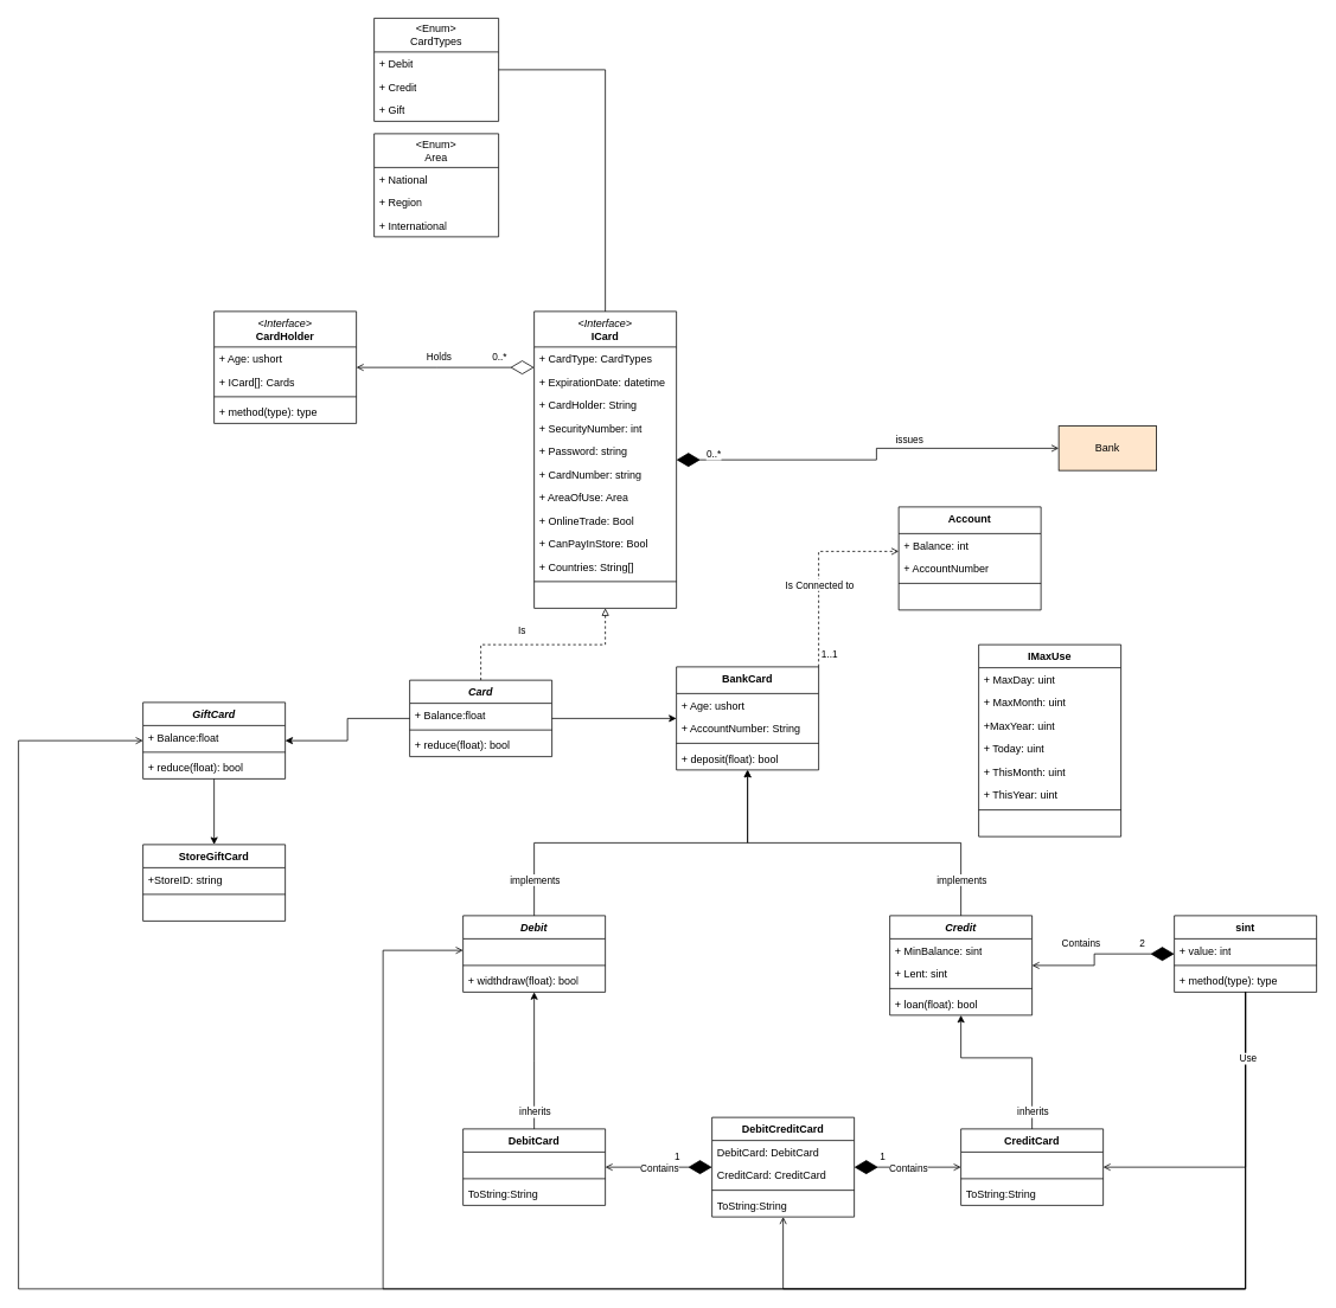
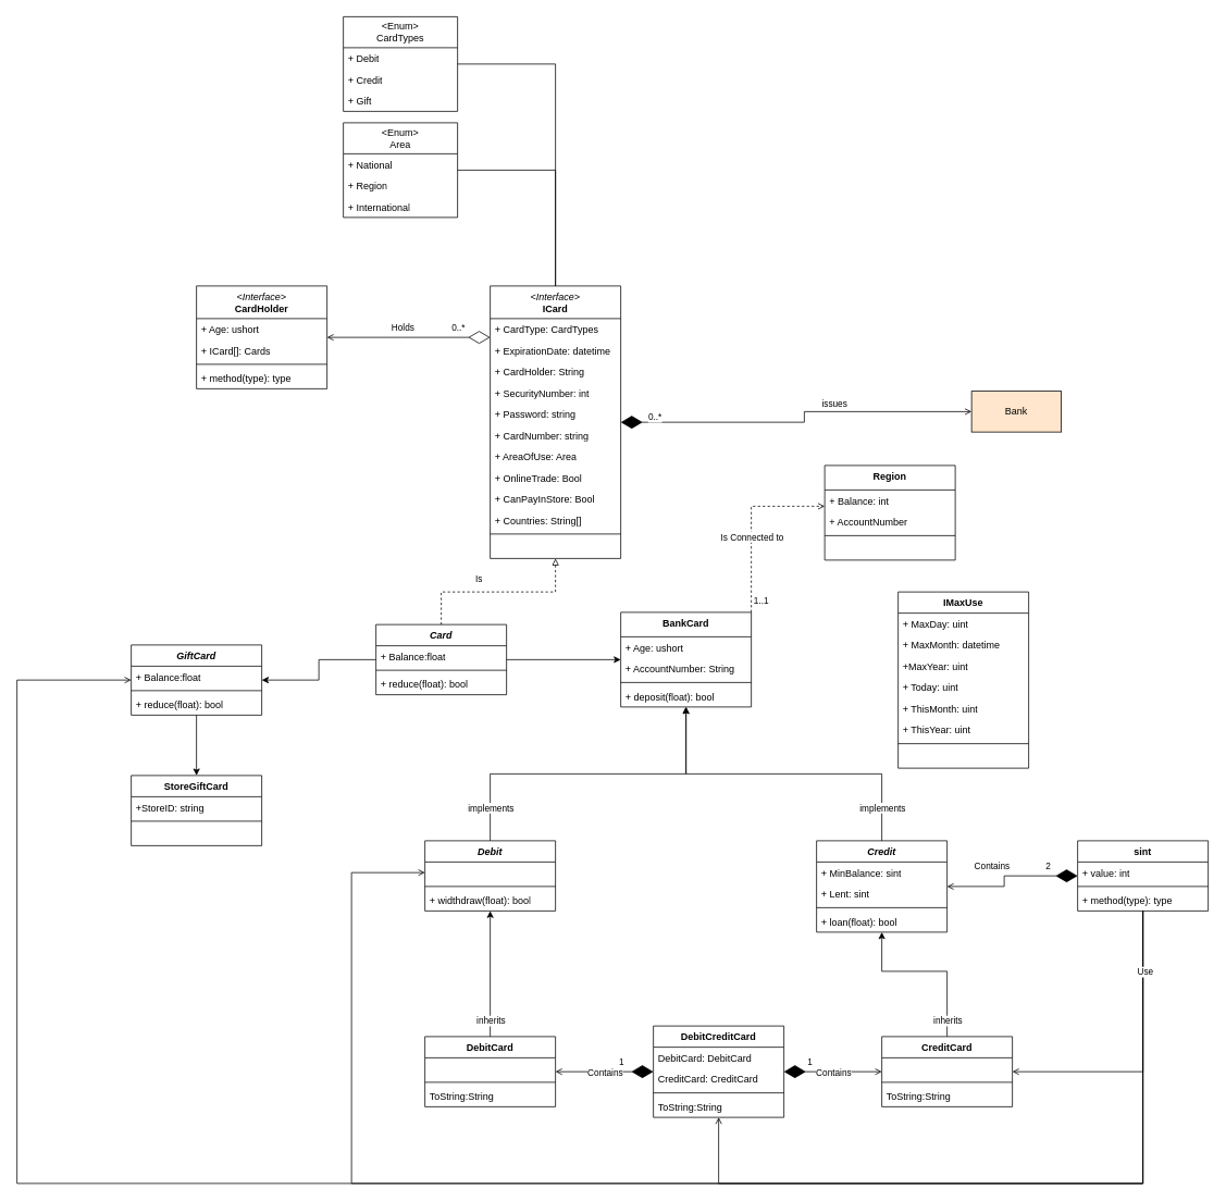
+ <mxCell id="42" style="edgeStyle=orthogonalEdgeStyle;rounded=0;orthogonalLoop=1;jettySize=auto;html=1;endArrow=none;endFill=0;" edge="1" parent="1" source="43" target="11"><mxGeometry relative="1" as="geometry" /></mxCell>
- <mxCell id="62" value="Account" style="swimlane;fontStyle=1;align=center;verticalAlign=top;childLayout=stackLayout;horizontal=1;startSize=30;horizontalStack=0;resizeParent=1;resizeParentMax=0;resizeLast=0;collapsible=1;marginBottom=0;whiteSpace=wrap;html=1;fillColor=default;" vertex="1" parent="1"><mxGeometry x="1010" y="570" width="160" height="116" as="geometry" /></mxCell>
+ <mxCell id="62" value="Region" style="swimlane;fontStyle=1;align=center;verticalAlign=top;childLayout=stackLayout;horizontal=1;startSize=30;horizontalStack=0;resizeParent=1;resizeParentMax=0;resizeLast=0;collapsible=1;marginBottom=0;whiteSpace=wrap;html=1;fillColor=default;" vertex="1" parent="1"><mxGeometry x="1010" y="570" width="160" height="116" as="geometry" /></mxCell>
- <mxCell id="105" value="+ MaxMonth: uint" style="text;strokeColor=none;fillColor=none;align=left;verticalAlign=top;spacingLeft=4;spacingRight=4;overflow=hidden;rotatable=0;points=[[0,0.5],[1,0.5]];portConstraint=eastwest;whiteSpace=wrap;html=1;" vertex="1" parent="103"><mxGeometry y="52" width="160" height="26" as="geometry" /></mxCell>
+ <mxCell id="105" value="+ MaxMonth: datetime" style="text;strokeColor=none;fillColor=none;align=left;verticalAlign=top;spacingLeft=4;spacingRight=4;overflow=hidden;rotatable=0;points=[[0,0.5],[1,0.5]];portConstraint=eastwest;whiteSpace=wrap;html=1;" vertex="1" parent="103"><mxGeometry y="52" width="160" height="26" as="geometry" /></mxCell>
